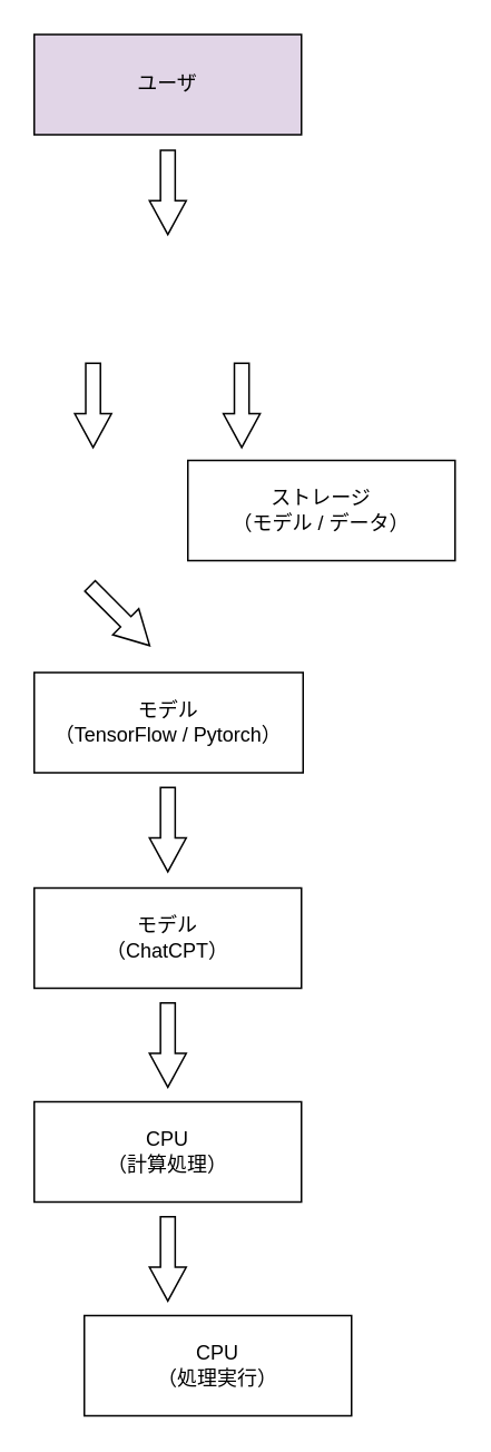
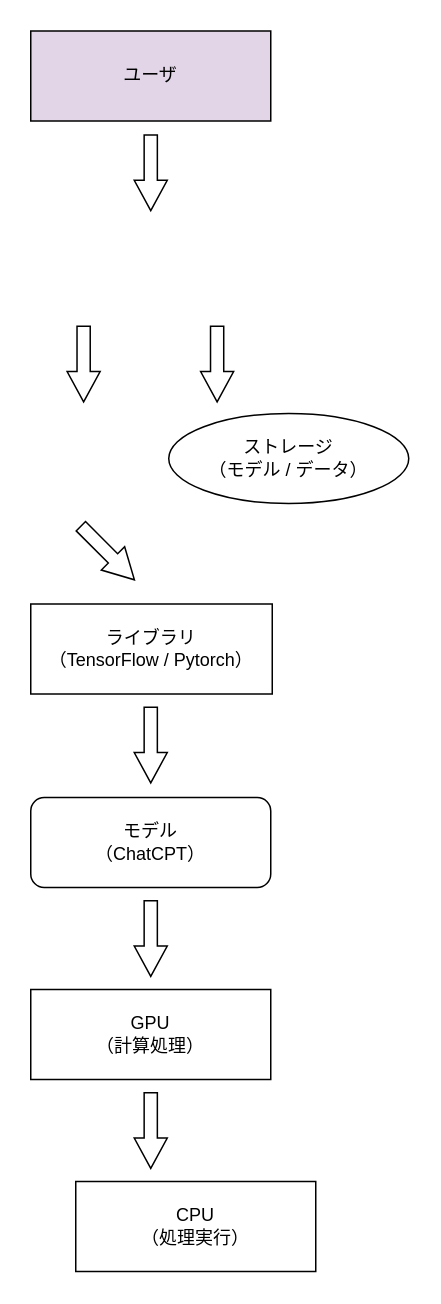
- <mxCell id="3" value="ストレージ&lt;div&gt;（モデル / データ）&lt;/div&gt;" style="rounded=0;whiteSpace=wrap;html=1;" vertex="1" parent="1"><mxGeometry x="112" y="275" width="160" height="60" as="geometry" /></mxCell>
+ <mxCell id="3" value="ストレージ&lt;div&gt;（モデル / データ）&lt;/div&gt;" style="ellipse;whiteSpace=wrap;html=1;" vertex="1" parent="1"><mxGeometry x="112" y="275" width="160" height="60" as="geometry" /></mxCell>
- <mxCell id="4" value="モデル&lt;div&gt;（TensorFlow / Pytorch）&lt;/div&gt;" style="rounded=0;whiteSpace=wrap;html=1;" vertex="1" parent="1"><mxGeometry x="20" y="402" width="161" height="60" as="geometry" /></mxCell>
+ <mxCell id="4" value="ライブラリ&lt;div&gt;（TensorFlow / Pytorch）&lt;/div&gt;" style="rounded=0;whiteSpace=wrap;html=1;" vertex="1" parent="1"><mxGeometry x="20" y="402" width="161" height="60" as="geometry" /></mxCell>
- <mxCell id="5" value="モデル&lt;div&gt;（ChatCPT）&lt;/div&gt;" style="rounded=0;whiteSpace=wrap;html=1;" vertex="1" parent="1"><mxGeometry x="20" y="531" width="160" height="60" as="geometry" /></mxCell>
+ <mxCell id="5" value="モデル&lt;div&gt;（ChatCPT）&lt;/div&gt;" style="whiteSpace=wrap;html=1;rounded=1;" vertex="1" parent="1"><mxGeometry x="20" y="531" width="160" height="60" as="geometry" /></mxCell>
- <mxCell id="6" value="CPU&lt;div&gt;（計算処理）&lt;/div&gt;" style="rounded=0;whiteSpace=wrap;html=1;" vertex="1" parent="1"><mxGeometry x="20" y="659" width="160" height="60" as="geometry" /></mxCell>
+ <mxCell id="6" value="GPU&lt;div&gt;（計算処理）&lt;/div&gt;" style="rounded=0;whiteSpace=wrap;html=1;" vertex="1" parent="1"><mxGeometry x="20" y="659" width="160" height="60" as="geometry" /></mxCell>
